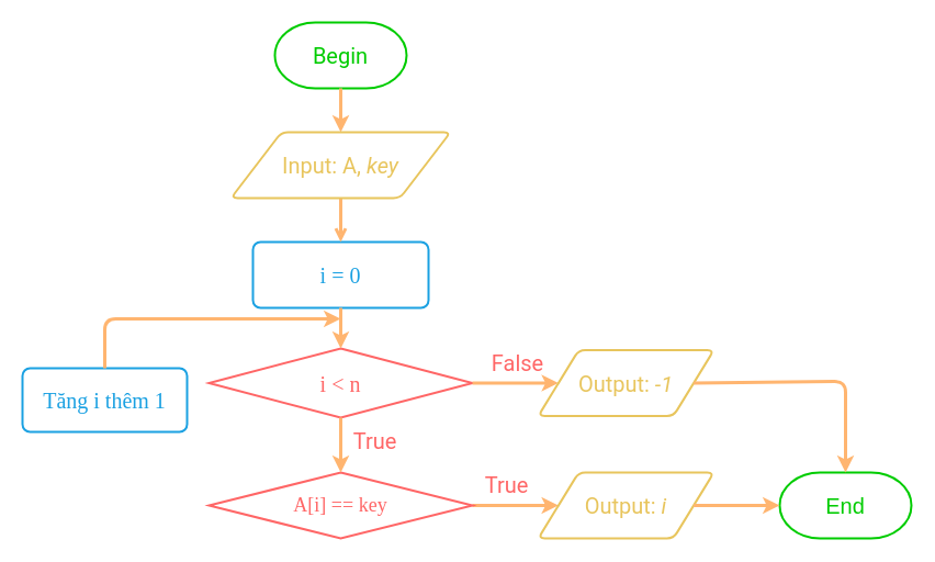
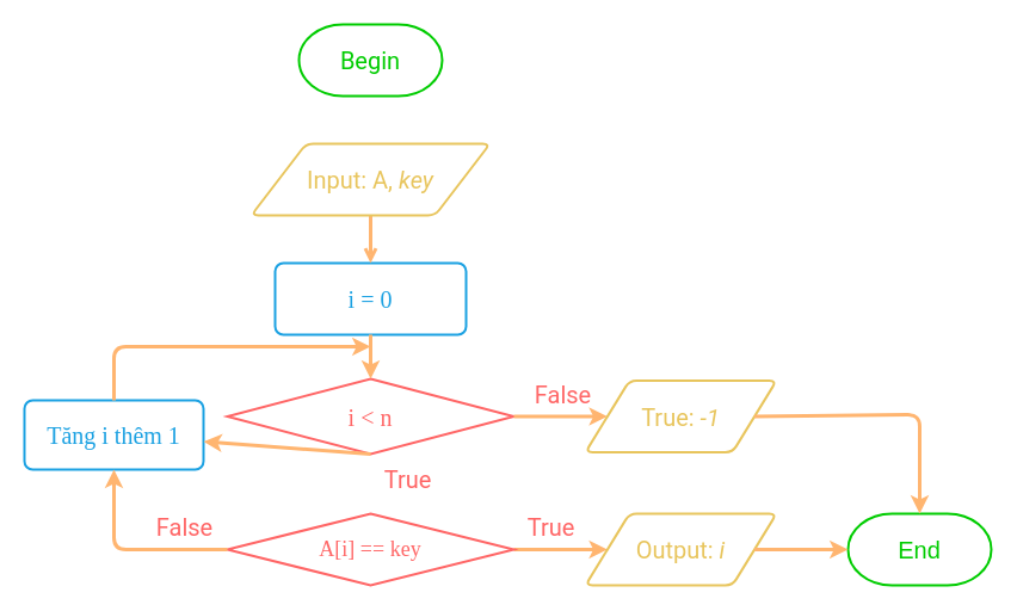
- <mxCell id="4" value="" style="endArrow=classic;html=1;fontFamily=Roboto;fontSource=https%3A%2F%2Ffonts.google.com%2Fspecimen%2FRoboto;fontSize=20;strokeWidth=3;fillColor=#a20025;strokeColor=#FFB570;exitX=0.5;exitY=1;exitDx=0;exitDy=0;exitPerimeter=0;entryX=0.5;entryY=0;entryDx=0;entryDy=0;" parent="1" source="2" target="22" edge="1"><mxGeometry width="50" height="50" relative="1" as="geometry"><mxPoint x="530" y="340" as="sourcePoint" /><mxPoint x="300" y="40" as="targetPoint" /></mxGeometry></mxCell>
- <mxCell id="23" value="Output: &lt;i&gt;-1&lt;/i&gt;" style="shape=parallelogram;html=1;strokeWidth=2;perimeter=parallelogramPerimeter;whiteSpace=wrap;rounded=1;arcSize=12;size=0.23;fontSize=20;fontFamily=Roboto;fontSource=https%3A%2F%2Ffonts.google.com%2Fspecimen%2FRoboto;strokeColor=#E8C55D;fontColor=#E8C55D;fillColor=none;" vertex="1" parent="1"><mxGeometry x="490" y="318.5" width="160" height="60" as="geometry" /></mxCell>
+ <mxCell id="23" value="True: &lt;i&gt;-1&lt;/i&gt;" style="shape=parallelogram;html=1;strokeWidth=2;perimeter=parallelogramPerimeter;whiteSpace=wrap;rounded=1;arcSize=12;size=0.23;fontSize=20;fontFamily=Roboto;fontSource=https%3A%2F%2Ffonts.google.com%2Fspecimen%2FRoboto;strokeColor=#E8C55D;fontColor=#E8C55D;fillColor=none;" vertex="1" parent="1"><mxGeometry x="490" y="318.5" width="160" height="60" as="geometry" /></mxCell>
- <mxCell id="14" value="" style="endArrow=classic;html=1;fontFamily=Roboto;fontSource=https%3A%2F%2Ffonts.google.com%2Fspecimen%2FRoboto;fontSize=20;strokeWidth=3;fillColor=#a20025;strokeColor=#FFB570;exitX=0.5;exitY=1;exitDx=0;exitDy=0;entryX=0.5;entryY=0;entryDx=0;entryDy=0;entryPerimeter=0;exitPerimeter=0;" parent="1" source="8" target="13" edge="1"><mxGeometry width="50" height="50" relative="1" as="geometry"><mxPoint x="320" y="270" as="sourcePoint" /><mxPoint x="320" y="325" as="targetPoint" /></mxGeometry></mxCell>
+ <mxCell id="14" value="" style="endArrow=classic;html=1;fontFamily=Roboto;fontSource=https%3A%2F%2Ffonts.google.com%2Fspecimen%2FRoboto;fontSize=20;strokeWidth=3;fillColor=#a20025;strokeColor=#FFB570;exitX=0.5;exitY=1;exitDx=0;exitDy=0;exitPerimeter=0;" parent="1" source="8" target="11" edge="1"><mxGeometry width="50" height="50" relative="1" as="geometry"><mxPoint x="320" y="270" as="sourcePoint" /><mxPoint x="320" y="325" as="targetPoint" /></mxGeometry></mxCell>
+ <mxCell id="18" value="" style="endArrow=classic;html=1;fontFamily=Roboto;fontSource=https%3A%2F%2Ffonts.google.com%2Fspecimen%2FRoboto;fontSize=20;strokeWidth=3;fillColor=#a20025;strokeColor=#FFB570;exitX=0;exitY=0.5;exitDx=0;exitDy=0;exitPerimeter=0;entryX=0.5;entryY=1;entryDx=0;entryDy=0;" parent="1" source="13" target="11" edge="1"><mxGeometry width="50" height="50" relative="1" as="geometry"><mxPoint x="214" y="460" as="sourcePoint" /><mxPoint x="94" y="460" as="targetPoint" /><Array as="points"><mxPoint x="95" y="460" /></Array></mxGeometry></mxCell>
+ <mxCell id="19" value="&lt;font style=&quot;font-size: 20px&quot;&gt;&lt;span style=&quot;font-size: 20px&quot;&gt;False&lt;/span&gt;&lt;/font&gt;" style="edgeLabel;html=1;align=center;verticalAlign=middle;resizable=0;points=[];fontFamily=Roboto;fontSource=https%3A%2F%2Ffonts.google.com%2Fspecimen%2FRoboto;fontSize=20;fontColor=#FF6666;labelBackgroundColor=none;" parent="18" vertex="1" connectable="0"><mxGeometry x="-0.438" y="-2" relative="1" as="geometry"><mxPoint x="9" y="-18" as="offset" /></mxGeometry></mxCell>
